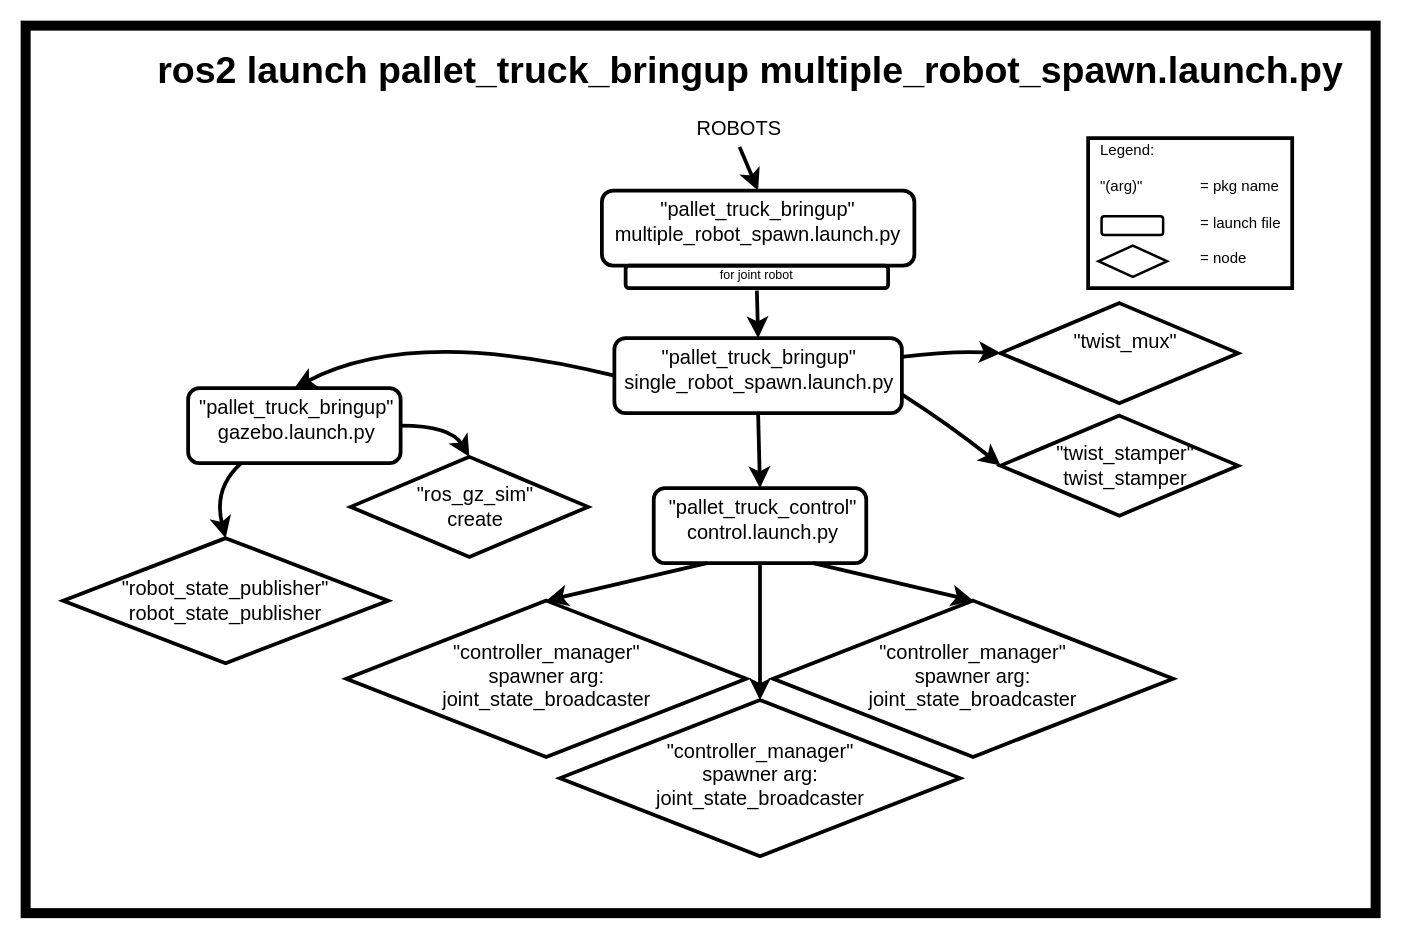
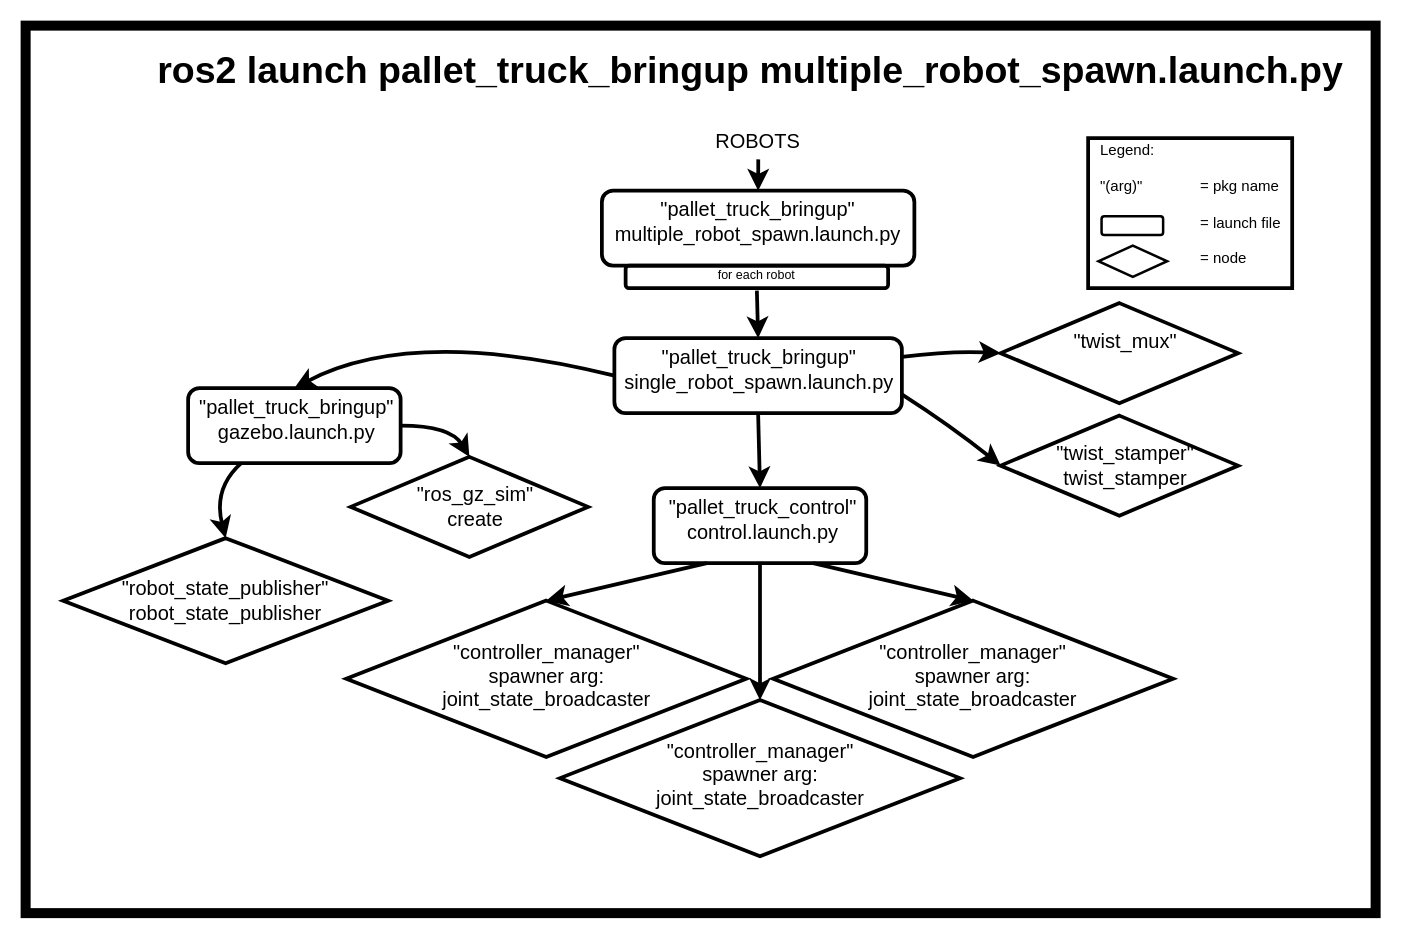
- <mxCell id="36" value="&lt;span style=&quot;color: light-dark(rgb(0, 0, 0), rgb(0, 0, 0));&quot;&gt;ROBOTS&lt;/span&gt;" style="text;strokeColor=none;fillColor=none;html=1;align=center;verticalAlign=middle;whiteSpace=wrap;rounded=0;fontSize=16;" vertex="1" parent="1"><mxGeometry x="539.25" y="87" width="103.75" height="30" as="geometry" /></mxCell>
+ <mxCell id="36" value="&lt;span style=&quot;color: light-dark(rgb(0, 0, 0), rgb(0, 0, 0));&quot;&gt;ROBOTS&lt;/span&gt;" style="text;strokeColor=none;fillColor=none;html=1;align=center;verticalAlign=middle;whiteSpace=wrap;rounded=0;fontSize=16;" vertex="1" parent="1"><mxGeometry x="554.25" y="97" width="103.75" height="30" as="geometry" /></mxCell>
- <mxCell id="39" value="&lt;font style=&quot;font-size: 10px; color: light-dark(rgb(0, 0, 0), rgb(0, 0, 0));&quot;&gt;for joint robot&lt;/font&gt;" style="text;strokeColor=none;fillColor=none;html=1;align=center;verticalAlign=middle;whiteSpace=wrap;rounded=0;fontSize=16;" vertex="1" parent="1"><mxGeometry x="553.12" y="202" width="103.75" height="30" as="geometry" /></mxCell>
+ <mxCell id="39" value="&lt;font style=&quot;font-size: 10px; color: light-dark(rgb(0, 0, 0), rgb(0, 0, 0));&quot;&gt;for each robot&lt;/font&gt;" style="text;strokeColor=none;fillColor=none;html=1;align=center;verticalAlign=middle;whiteSpace=wrap;rounded=0;fontSize=16;" vertex="1" parent="1"><mxGeometry x="553.12" y="202" width="103.75" height="30" as="geometry" /></mxCell>
